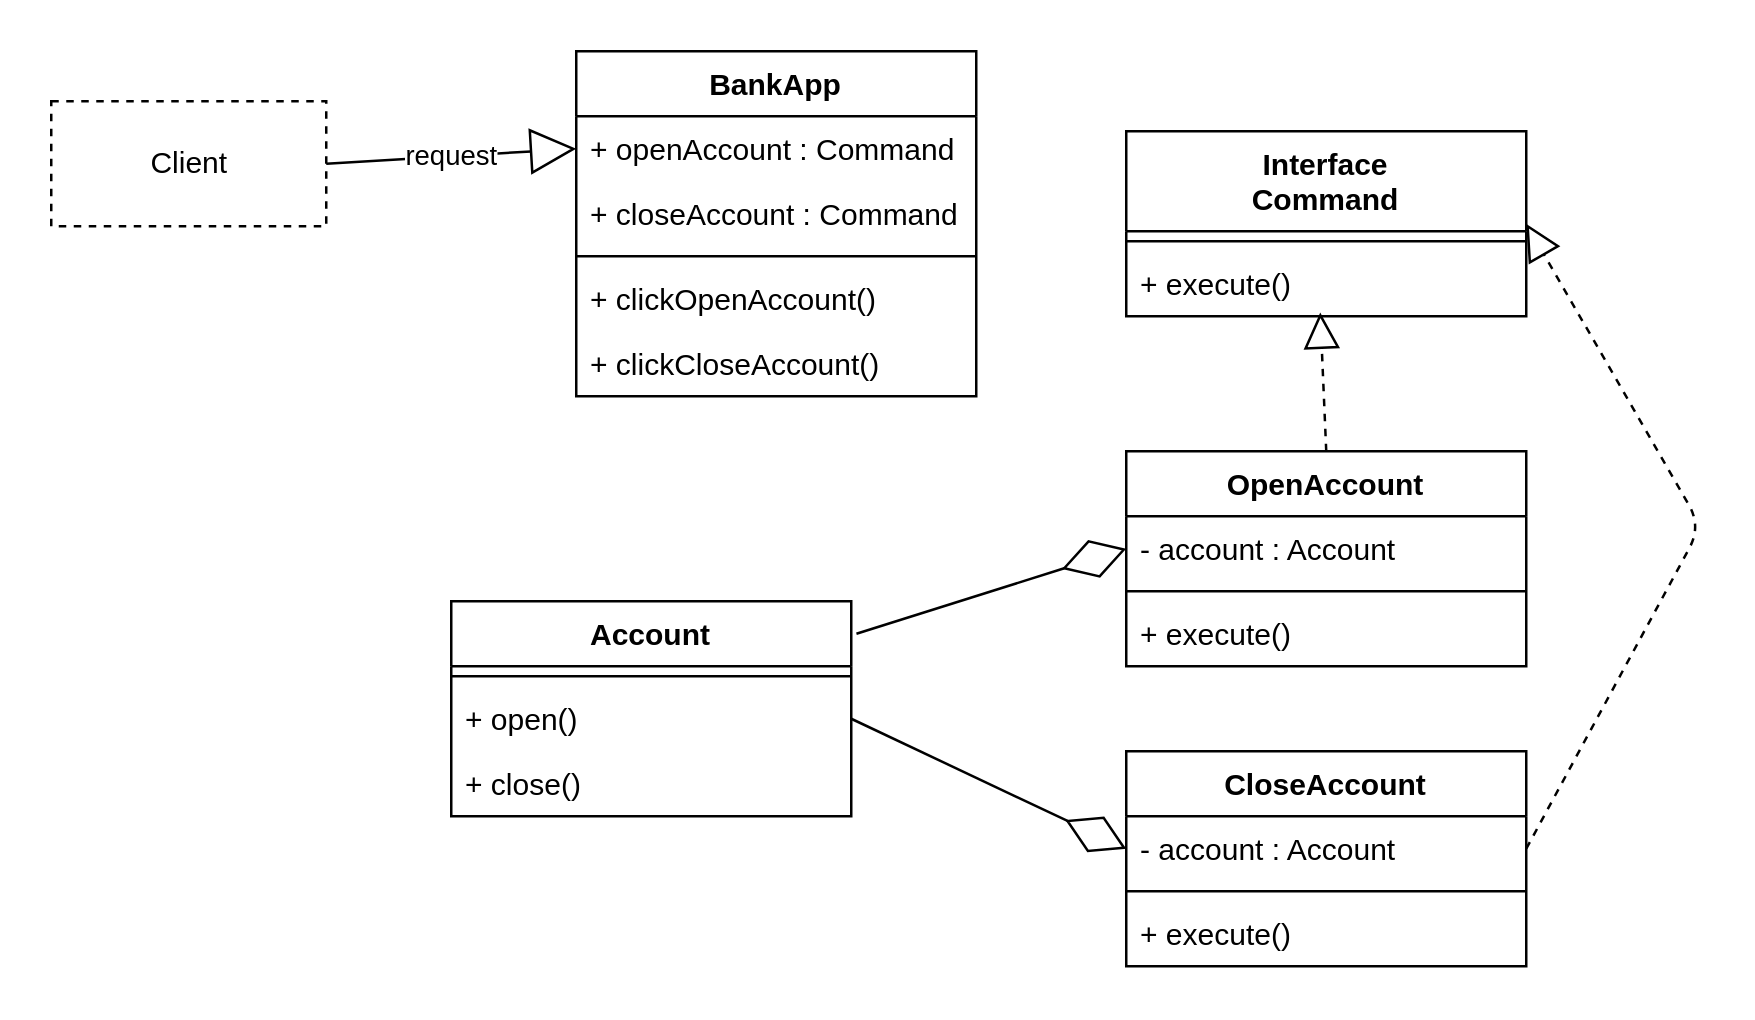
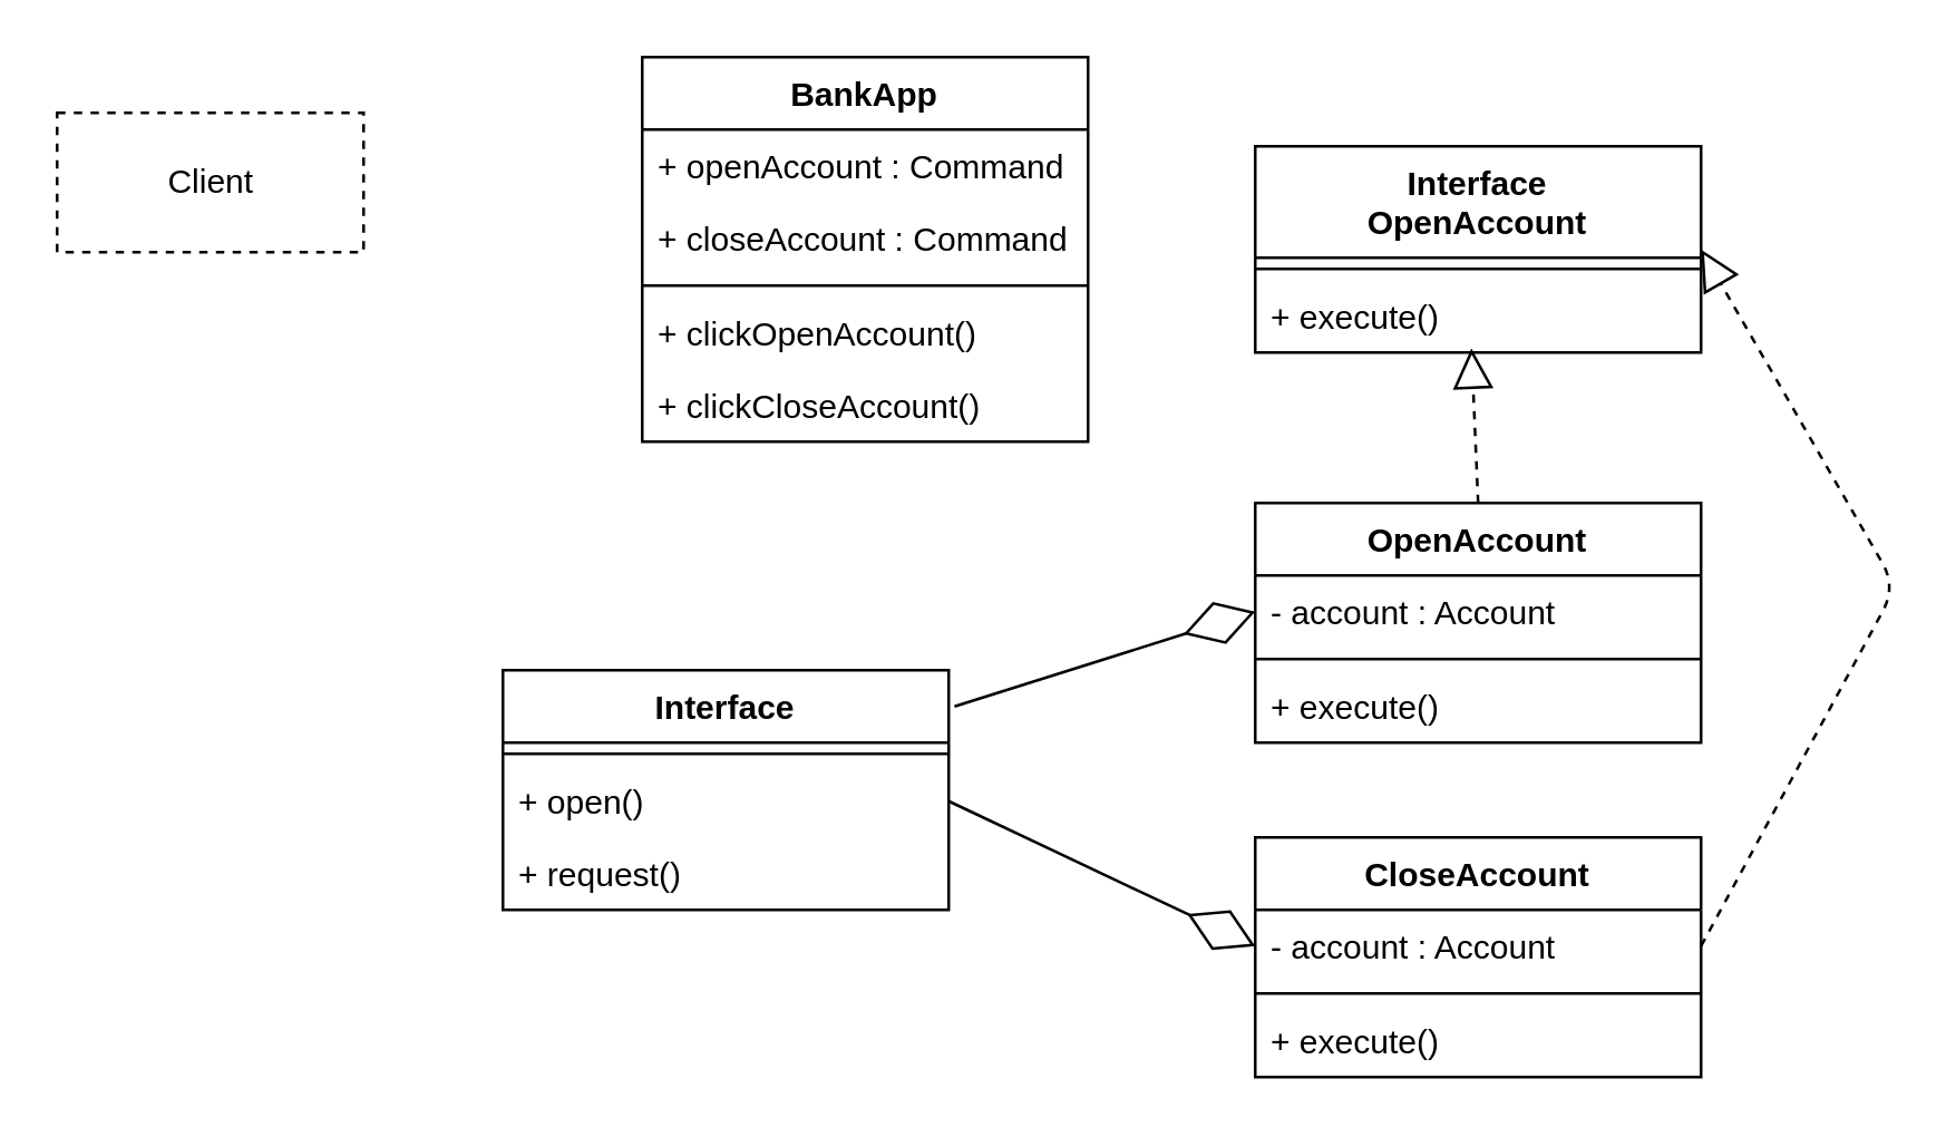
- <mxCell id="24" value="request" style="endArrow=block;endSize=16;endFill=0;html=1;exitX=1;exitY=0.5;exitDx=0;exitDy=0;entryX=0;entryY=0.5;entryDx=0;entryDy=0;" parent="1" source="2" target="4" edge="1"><mxGeometry width="160" relative="1" as="geometry"><mxPoint x="30" y="220" as="sourcePoint" /><mxPoint x="190" y="220" as="targetPoint" /></mxGeometry></mxCell>
- <mxCell id="9" value="Interface&#10;Command&#10;" style="swimlane;fontStyle=1;align=center;verticalAlign=top;childLayout=stackLayout;horizontal=1;startSize=40;horizontalStack=0;resizeParent=1;resizeParentMax=0;resizeLast=0;collapsible=1;marginBottom=0;" parent="1" vertex="1"><mxGeometry x="450" y="52" width="160" height="74" as="geometry" /></mxCell>
+ <mxCell id="9" value="Interface&#10;OpenAccount&#10;" style="swimlane;fontStyle=1;align=center;verticalAlign=top;childLayout=stackLayout;horizontal=1;startSize=40;horizontalStack=0;resizeParent=1;resizeParentMax=0;resizeLast=0;collapsible=1;marginBottom=0;" parent="1" vertex="1"><mxGeometry x="450" y="52" width="160" height="74" as="geometry" /></mxCell>
- <mxCell id="20" value="Account" style="swimlane;fontStyle=1;align=center;verticalAlign=top;childLayout=stackLayout;horizontal=1;startSize=26;horizontalStack=0;resizeParent=1;resizeParentMax=0;resizeLast=0;collapsible=1;marginBottom=0;" parent="1" vertex="1"><mxGeometry x="180" y="240" width="160" height="86" as="geometry" /></mxCell>
+ <mxCell id="20" value="Interface" style="swimlane;fontStyle=1;align=center;verticalAlign=top;childLayout=stackLayout;horizontal=1;startSize=26;horizontalStack=0;resizeParent=1;resizeParentMax=0;resizeLast=0;collapsible=1;marginBottom=0;" parent="1" vertex="1"><mxGeometry x="180" y="240" width="160" height="86" as="geometry" /></mxCell>
- <mxCell id="23" value="+ close()" style="text;strokeColor=none;fillColor=none;align=left;verticalAlign=top;spacingLeft=4;spacingRight=4;overflow=hidden;rotatable=0;points=[[0,0.5],[1,0.5]];portConstraint=eastwest;" parent="20" vertex="1"><mxGeometry y="60" width="160" height="26" as="geometry" /></mxCell>
+ <mxCell id="23" value="+ request()" style="text;strokeColor=none;fillColor=none;align=left;verticalAlign=top;spacingLeft=4;spacingRight=4;overflow=hidden;rotatable=0;points=[[0,0.5],[1,0.5]];portConstraint=eastwest;" parent="20" vertex="1"><mxGeometry y="60" width="160" height="26" as="geometry" /></mxCell>
